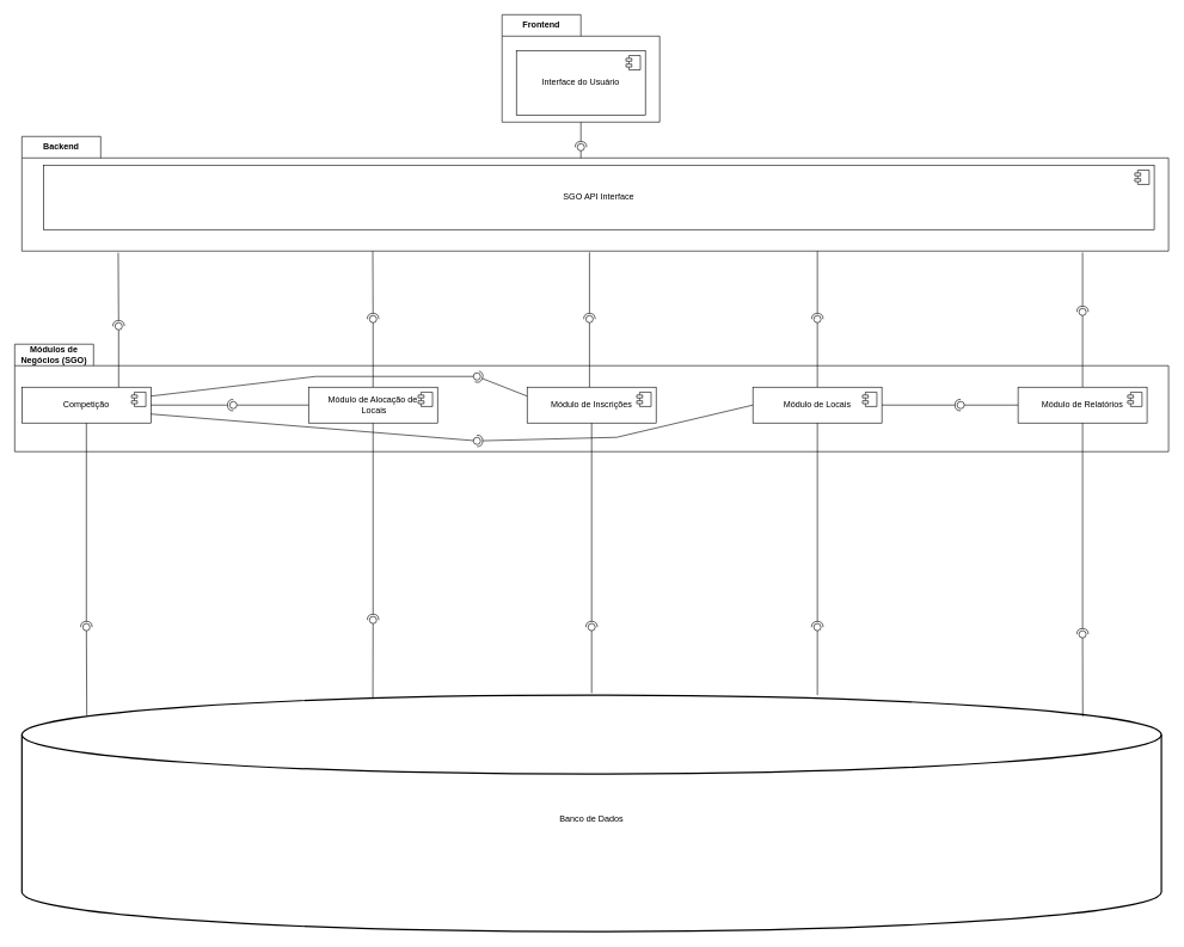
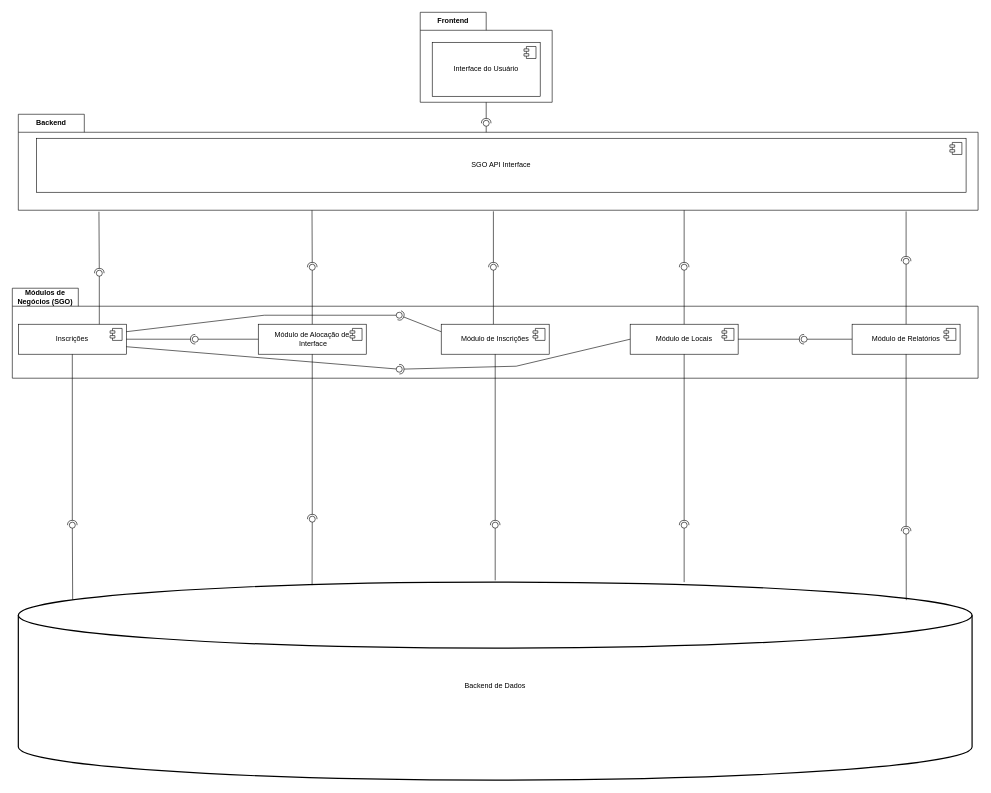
- <mxCell id="9" value="Competição" style="html=1;dropTarget=0;whiteSpace=wrap;" vertex="1" parent="4"><mxGeometry x="10" y="60" width="180" height="50" as="geometry" /></mxCell>
+ <mxCell id="9" value="Inscrições" style="html=1;dropTarget=0;whiteSpace=wrap;" vertex="1" parent="4"><mxGeometry x="10" y="60" width="180" height="50" as="geometry" /></mxCell>
- <mxCell id="13" value="Módulo de Alocação de&lt;div&gt;&amp;nbsp;Locais&lt;/div&gt;" style="html=1;dropTarget=0;whiteSpace=wrap;" vertex="1" parent="4"><mxGeometry x="410" y="60" width="180" height="50" as="geometry" /></mxCell>
+ <mxCell id="13" value="Módulo de Alocação de&lt;div&gt;&amp;nbsp;Interface&lt;/div&gt;" style="html=1;dropTarget=0;whiteSpace=wrap;" vertex="1" parent="4"><mxGeometry x="410" y="60" width="180" height="50" as="geometry" /></mxCell>
- <mxCell id="20" value="&lt;div&gt;&lt;br&gt;&lt;/div&gt;Banco de Dados" style="strokeWidth=2;html=1;shape=mxgraph.flowchart.database;whiteSpace=wrap;" vertex="1" parent="1"><mxGeometry x="30" y="970" width="1590" height="330" as="geometry" /></mxCell>
+ <mxCell id="20" value="&lt;div&gt;&lt;br&gt;&lt;/div&gt;Backend de Dados" style="strokeWidth=2;html=1;shape=mxgraph.flowchart.database;whiteSpace=wrap;" vertex="1" parent="1"><mxGeometry x="30" y="970" width="1590" height="330" as="geometry" /></mxCell>
